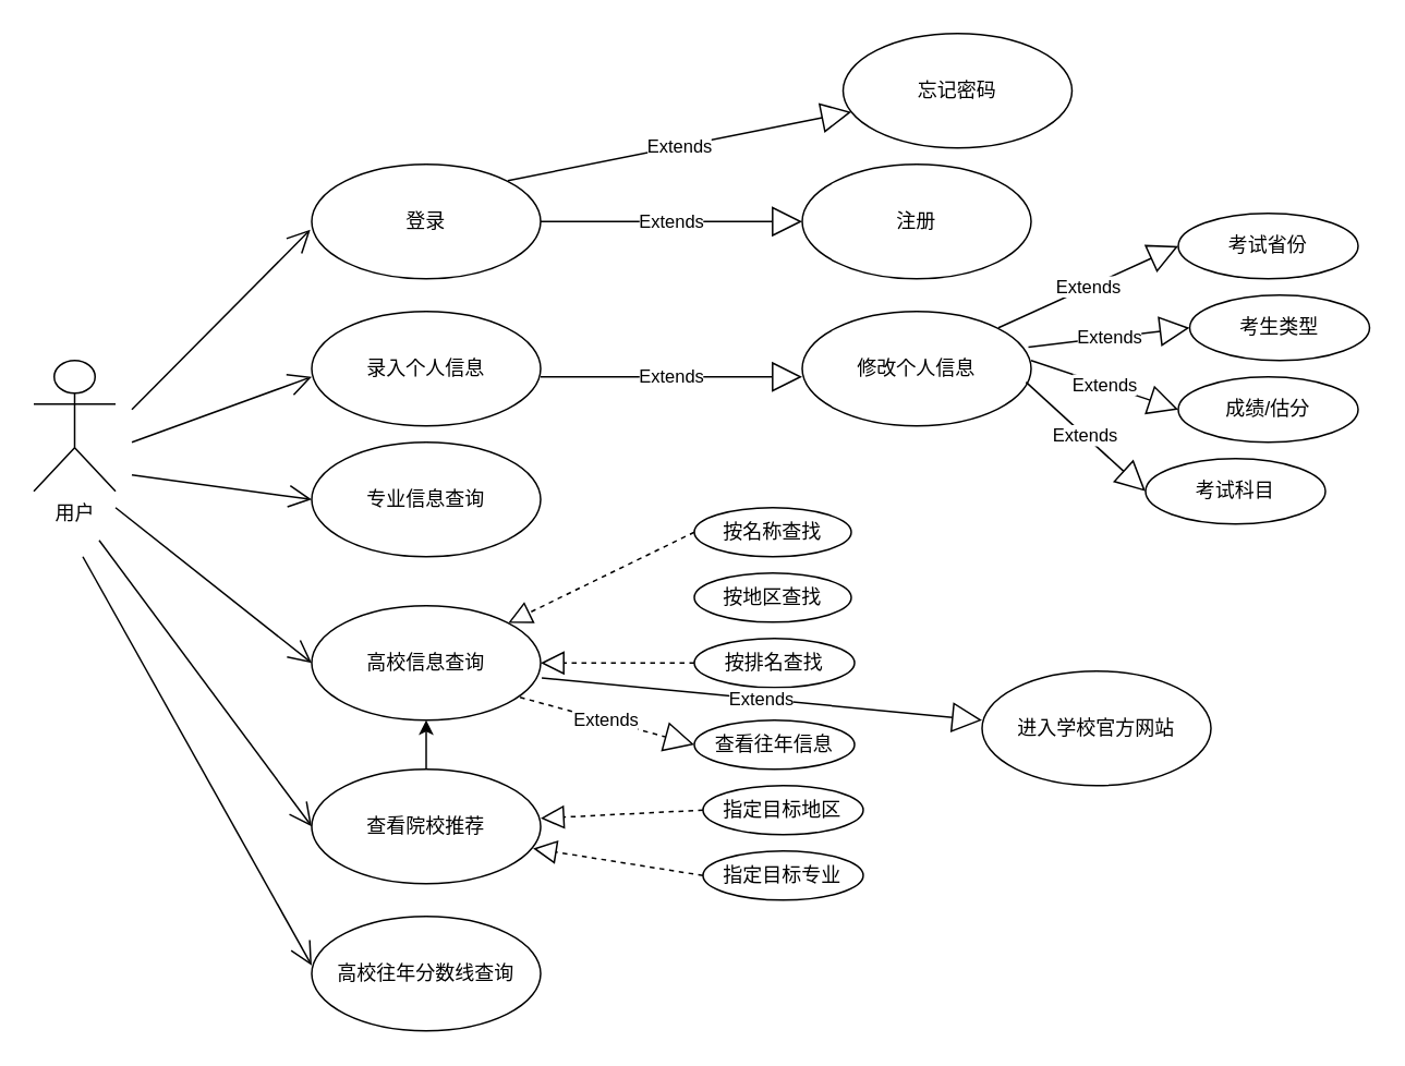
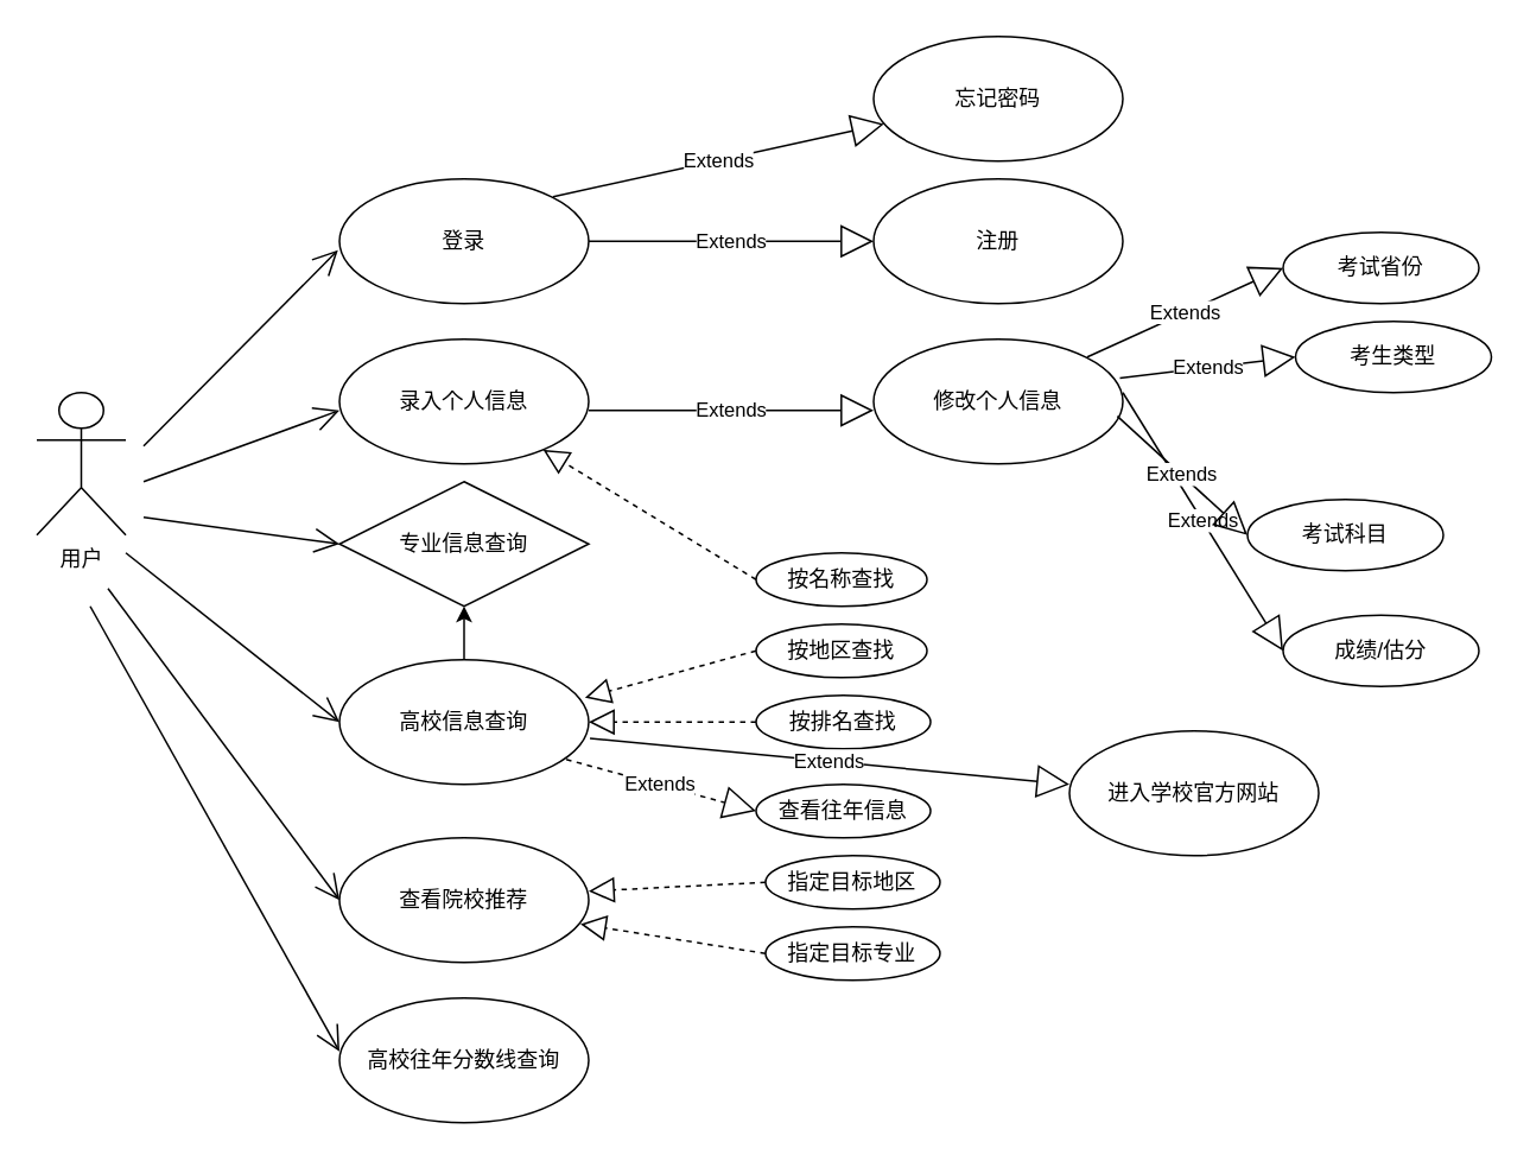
- <mxCell id="7" value="忘记密码" style="ellipse;whiteSpace=wrap;html=1;" vertex="1" parent="1"><mxGeometry x="515" y="20" width="140" height="70" as="geometry" /></mxCell>
+ <mxCell id="7" value="忘记密码" style="ellipse;whiteSpace=wrap;html=1;" vertex="1" parent="1"><mxGeometry x="490" y="20" width="140" height="70" as="geometry" /></mxCell>
- <mxCell id="34" value="成绩/估分" style="ellipse;whiteSpace=wrap;html=1;" vertex="1" parent="1"><mxGeometry x="720" y="230" width="110" height="40" as="geometry" /></mxCell>
+ <mxCell id="34" value="成绩/估分" style="ellipse;whiteSpace=wrap;html=1;" vertex="1" parent="1"><mxGeometry x="720" y="345" width="110" height="40" as="geometry" /></mxCell>
- <mxCell id="19" value="专业信息查询" style="ellipse;whiteSpace=wrap;html=1;" vertex="1" parent="1"><mxGeometry x="190" y="270" width="140" height="70" as="geometry" /></mxCell>
+ <mxCell id="19" value="专业信息查询" style="rhombus;whiteSpace=wrap;html=1;" vertex="1" parent="1"><mxGeometry x="190" y="270" width="140" height="70" as="geometry" /></mxCell>
- <mxCell id="36" value="" style="endArrow=block;dashed=1;endFill=0;endSize=12;html=1;exitX=0;exitY=0.5;exitDx=0;exitDy=0;" edge="1" parent="1" source="35" target="15"><mxGeometry width="160" relative="1" as="geometry"><mxPoint x="500" y="360" as="sourcePoint" /><mxPoint x="660" y="360" as="targetPoint" /></mxGeometry></mxCell>
+ <mxCell id="36" value="" style="endArrow=block;dashed=1;endFill=0;endSize=12;html=1;exitX=0;exitY=0.5;exitDx=0;exitDy=0;" edge="1" parent="1" source="35" target="10"><mxGeometry width="160" relative="1" as="geometry"><mxPoint x="500" y="360" as="sourcePoint" /><mxPoint x="660" y="360" as="targetPoint" /></mxGeometry></mxCell>
+ <mxCell id="14" style="edgeStyle=orthogonalEdgeStyle;rounded=0;orthogonalLoop=1;jettySize=auto;html=1;exitX=0.5;exitY=0;exitDx=0;exitDy=0;entryX=0.5;entryY=1;entryDx=0;entryDy=0;" edge="1" parent="1" source="15" target="19"><mxGeometry relative="1" as="geometry" /></mxCell>
+ <mxCell id="24" value="" style="endArrow=block;dashed=1;endFill=0;endSize=12;html=1;entryX=0.985;entryY=0.305;entryDx=0;entryDy=0;exitX=0;exitY=0.5;exitDx=0;exitDy=0;entryPerimeter=0;" edge="1" parent="1" source="21" target="15"><mxGeometry width="160" relative="1" as="geometry"><mxPoint x="270" y="477" as="sourcePoint" /><mxPoint x="430" y="477" as="targetPoint" /></mxGeometry></mxCell>
- <mxCell id="17" style="edgeStyle=orthogonalEdgeStyle;rounded=0;orthogonalLoop=1;jettySize=auto;html=1;exitX=0.5;exitY=0;exitDx=0;exitDy=0;entryX=0.5;entryY=1;entryDx=0;entryDy=0;" edge="1" parent="1" source="18" target="15"><mxGeometry relative="1" as="geometry" /></mxCell>
